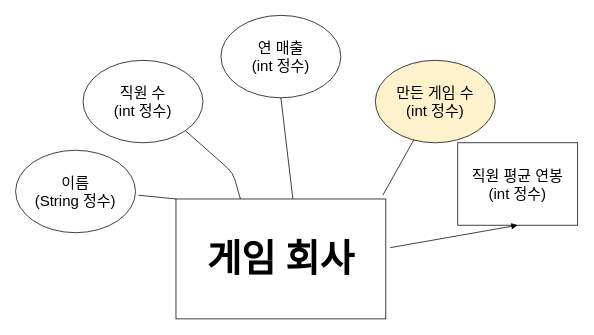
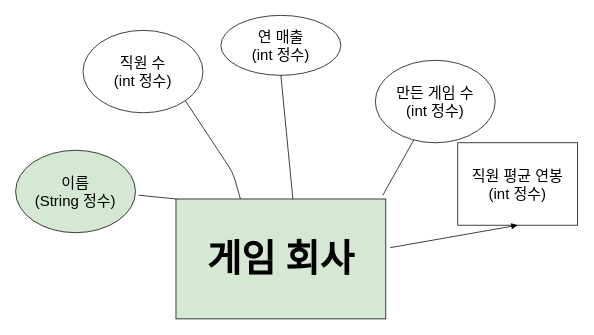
- <mxCell id="5" value="&lt;font style=&quot;font-size: 20px&quot;&gt;연 매출&lt;br&gt;(int 정수)&lt;br&gt;&lt;/font&gt;" style="ellipse;whiteSpace=wrap;html=1;" vertex="1" parent="1"><mxGeometry x="294" y="20" width="160" height="110" as="geometry" /></mxCell>
+ <mxCell id="5" value="&lt;font style=&quot;font-size: 20px&quot;&gt;연 매출&lt;br&gt;(int 정수)&lt;br&gt;&lt;/font&gt;" style="ellipse;whiteSpace=wrap;html=1;" vertex="1" parent="1"><mxGeometry x="294" y="20" width="160" height="80" as="geometry" /></mxCell>
- <mxCell id="4" value="&lt;font style=&quot;font-size: 20px&quot;&gt;직원 수&lt;br&gt;(int 정수)&lt;br&gt;&lt;/font&gt;" style="ellipse;whiteSpace=wrap;html=1;" vertex="1" parent="1"><mxGeometry x="110" y="80" width="160" height="110" as="geometry" /></mxCell>
+ <mxCell id="4" value="&lt;font style=&quot;font-size: 20px&quot;&gt;직원 수&lt;br&gt;(int 정수)&lt;br&gt;&lt;/font&gt;" style="ellipse;whiteSpace=wrap;html=1;" vertex="1" parent="1"><mxGeometry x="110" y="40" width="160" height="110" as="geometry" /></mxCell>
- <mxCell id="6" value="&lt;font style=&quot;font-size: 20px&quot;&gt;만든 게임 수&lt;br&gt;(int 정수)&lt;br&gt;&lt;/font&gt;" style="ellipse;whiteSpace=wrap;html=1;fillColor=#fff2cc;" vertex="1" parent="1"><mxGeometry x="500" y="80" width="160" height="110" as="geometry" /></mxCell>
+ <mxCell id="6" value="&lt;font style=&quot;font-size: 20px&quot;&gt;만든 게임 수&lt;br&gt;(int 정수)&lt;br&gt;&lt;/font&gt;" style="ellipse;whiteSpace=wrap;html=1;" vertex="1" parent="1"><mxGeometry x="500" y="80" width="160" height="110" as="geometry" /></mxCell>
- <mxCell id="3" value="&lt;font style=&quot;font-size: 20px&quot;&gt;이름&lt;br&gt;(String 정수)&lt;br&gt;&lt;/font&gt;" style="ellipse;whiteSpace=wrap;html=1;" vertex="1" parent="1"><mxGeometry x="20" y="200" width="160" height="110" as="geometry" /></mxCell>
+ <mxCell id="3" value="&lt;font style=&quot;font-size: 20px&quot;&gt;이름&lt;br&gt;(String 정수)&lt;br&gt;&lt;/font&gt;" style="ellipse;whiteSpace=wrap;html=1;fillColor=#d5e8d4;" vertex="1" parent="1"><mxGeometry x="20" y="200" width="160" height="110" as="geometry" /></mxCell>
- <mxCell id="2" value="&lt;h1&gt;&lt;font face=&quot;Verdana&quot;&gt;&lt;span style=&quot;font-size: 50px&quot;&gt;게임 회사&lt;/span&gt;&lt;/font&gt;&lt;/h1&gt;" style="rounded=0;whiteSpace=wrap;html=1;" vertex="1" parent="1"><mxGeometry x="234" y="265" width="280" height="160" as="geometry" /></mxCell>
+ <mxCell id="2" value="&lt;h1&gt;&lt;font face=&quot;Verdana&quot;&gt;&lt;span style=&quot;font-size: 50px&quot;&gt;게임 회사&lt;/span&gt;&lt;/font&gt;&lt;/h1&gt;" style="rounded=0;whiteSpace=wrap;html=1;fillColor=#d5e8d4;" vertex="1" parent="1"><mxGeometry x="234" y="265" width="280" height="160" as="geometry" /></mxCell>
